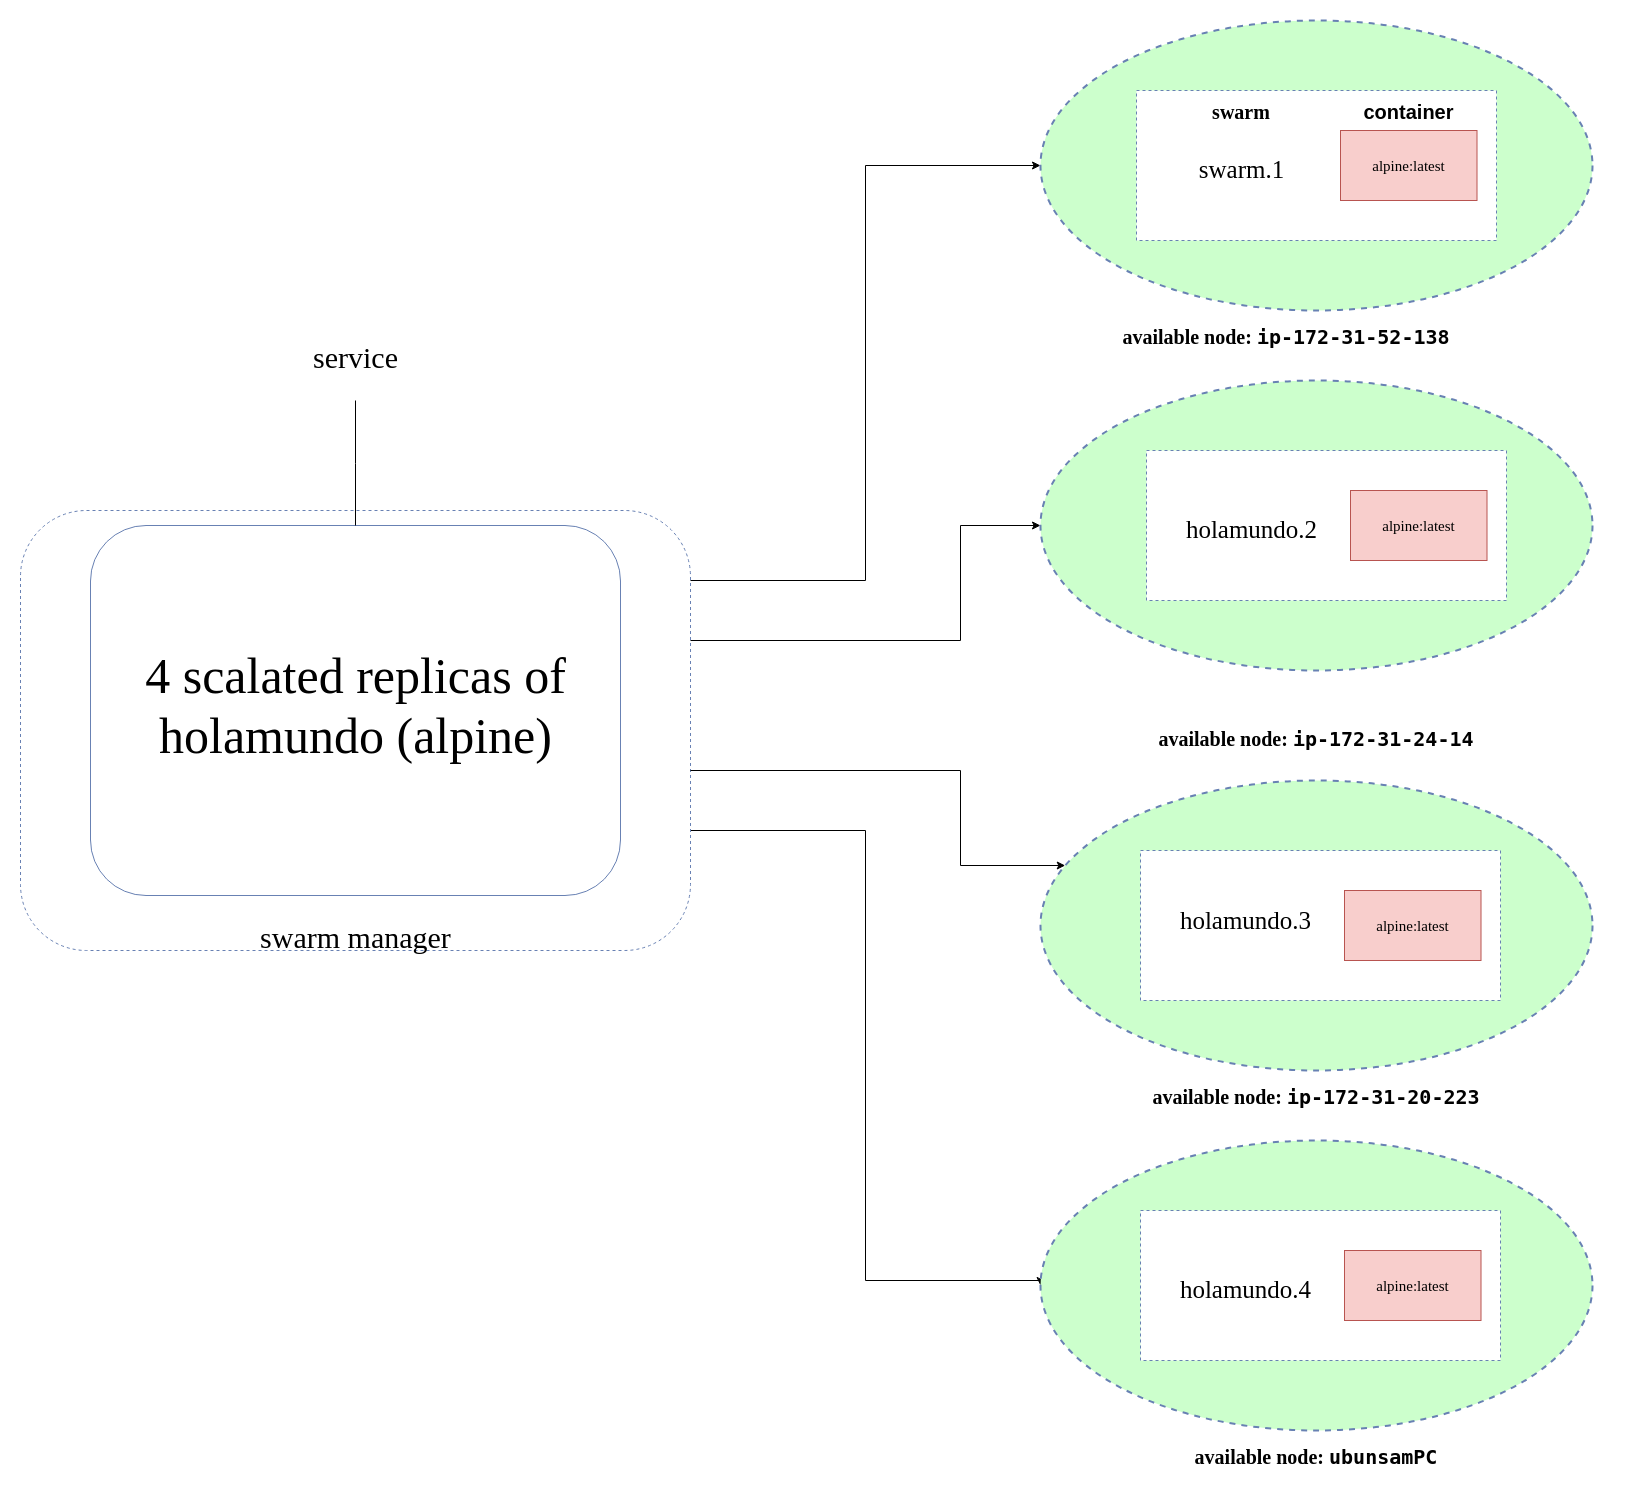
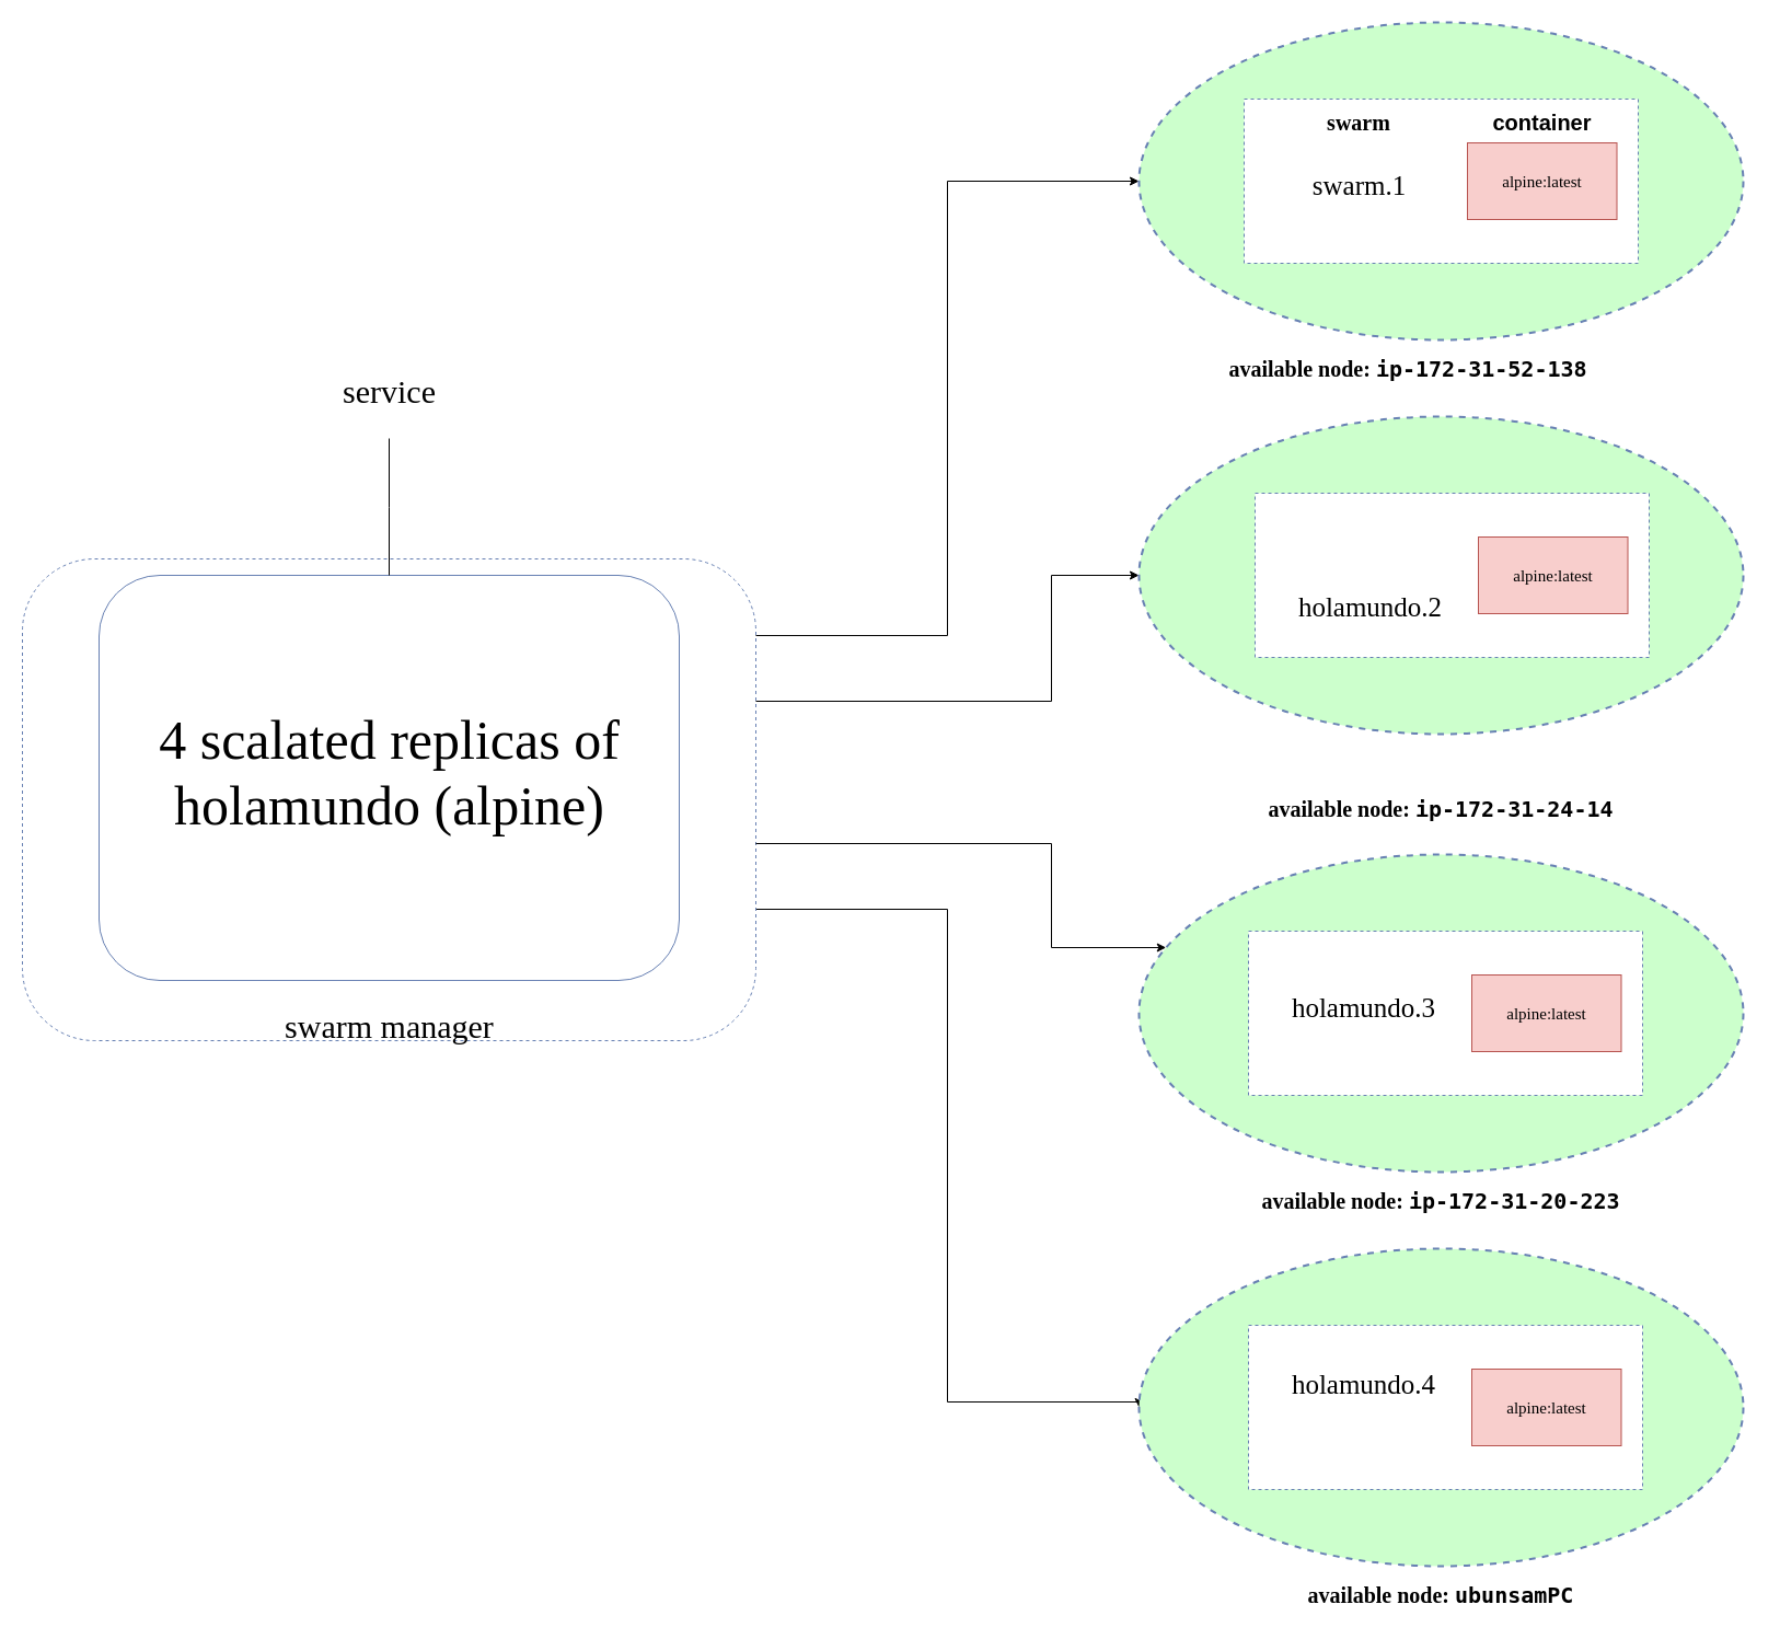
- <mxCell id="24" value="&lt;font style=&quot;font-size: 25px&quot; face=&quot;Verdana&quot;&gt;holamundo.2&lt;/font&gt;&lt;font style=&quot;font-size: 50px&quot; face=&quot;Verdana&quot;&gt;&lt;br&gt;&lt;/font&gt;" style="text;html=1;strokeColor=none;fillColor=none;align=center;verticalAlign=middle;whiteSpace=wrap;rounded=0;" vertex="1" parent="22"><mxGeometry x="14" y="30" width="182.5" height="80" as="geometry" /></mxCell>
+ <mxCell id="24" value="&lt;font style=&quot;font-size: 25px&quot; face=&quot;Verdana&quot;&gt;holamundo.2&lt;/font&gt;&lt;font style=&quot;font-size: 50px&quot; face=&quot;Verdana&quot;&gt;&lt;br&gt;&lt;/font&gt;" style="text;html=1;strokeColor=none;fillColor=none;align=center;verticalAlign=middle;whiteSpace=wrap;rounded=0;" vertex="1" parent="22"><mxGeometry x="14" y="55" width="182.5" height="80" as="geometry" /></mxCell>
- <mxCell id="32" value="&lt;font style=&quot;font-size: 25px&quot; face=&quot;Verdana&quot;&gt;holamundo.4&lt;/font&gt;&lt;font style=&quot;font-size: 50px&quot; face=&quot;Verdana&quot;&gt;&lt;br&gt;&lt;/font&gt;" style="text;html=1;strokeColor=none;fillColor=none;align=center;verticalAlign=middle;whiteSpace=wrap;rounded=0;" vertex="1" parent="30"><mxGeometry x="14" y="30" width="182.5" height="80" as="geometry" /></mxCell>
+ <mxCell id="32" value="&lt;font style=&quot;font-size: 25px&quot; face=&quot;Verdana&quot;&gt;holamundo.4&lt;/font&gt;&lt;font style=&quot;font-size: 50px&quot; face=&quot;Verdana&quot;&gt;&lt;br&gt;&lt;/font&gt;" style="text;html=1;strokeColor=none;fillColor=none;align=center;verticalAlign=middle;whiteSpace=wrap;rounded=0;" vertex="1" parent="30"><mxGeometry x="14" y="5" width="182.5" height="80" as="geometry" /></mxCell>
